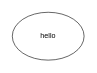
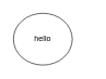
- <mxCell id="2" value="hello" style="ellipse;whiteSpace=wrap;html=1;" vertex="1" parent="1"><mxGeometry x="20" y="20" width="120" height="80" as="geometry" /></mxCell>
+ <mxCell id="2" value="hello" style="ellipse;whiteSpace=wrap;html=1;" vertex="1" parent="1"><mxGeometry x="20" y="20" width="90" height="80" as="geometry" /></mxCell>
